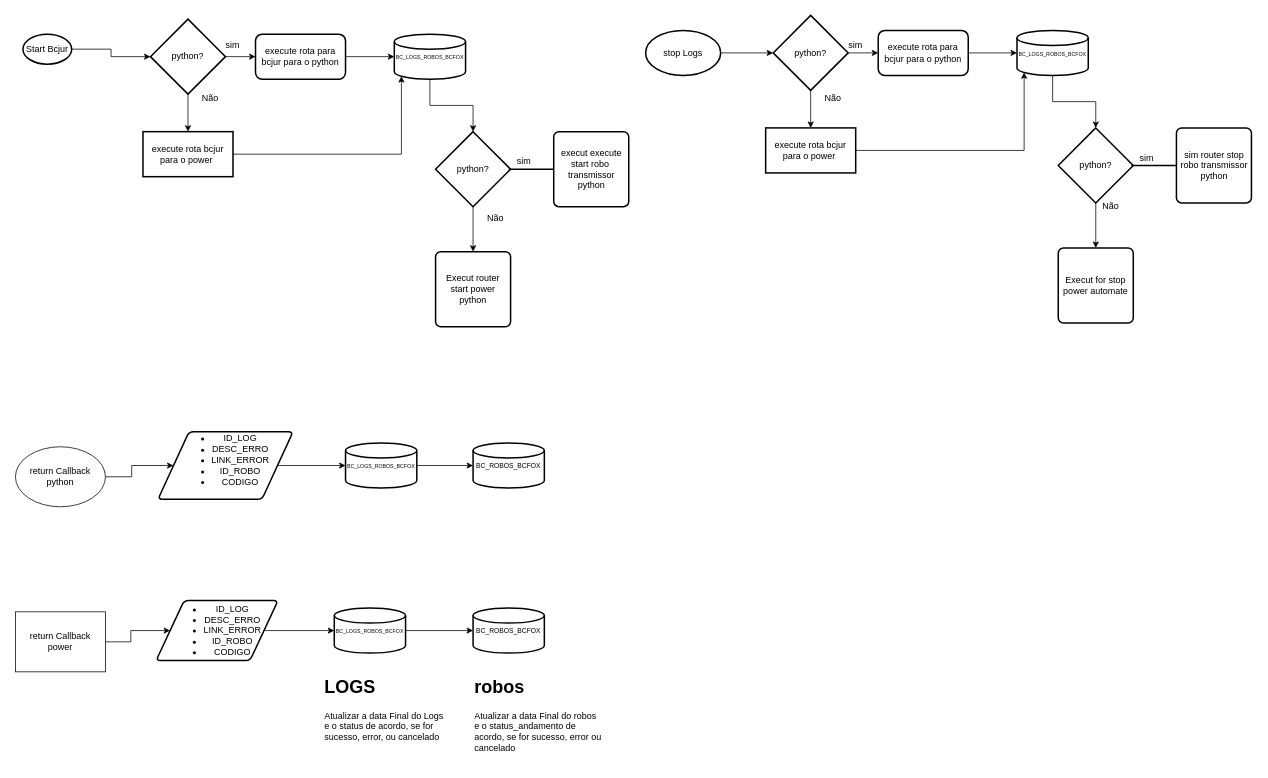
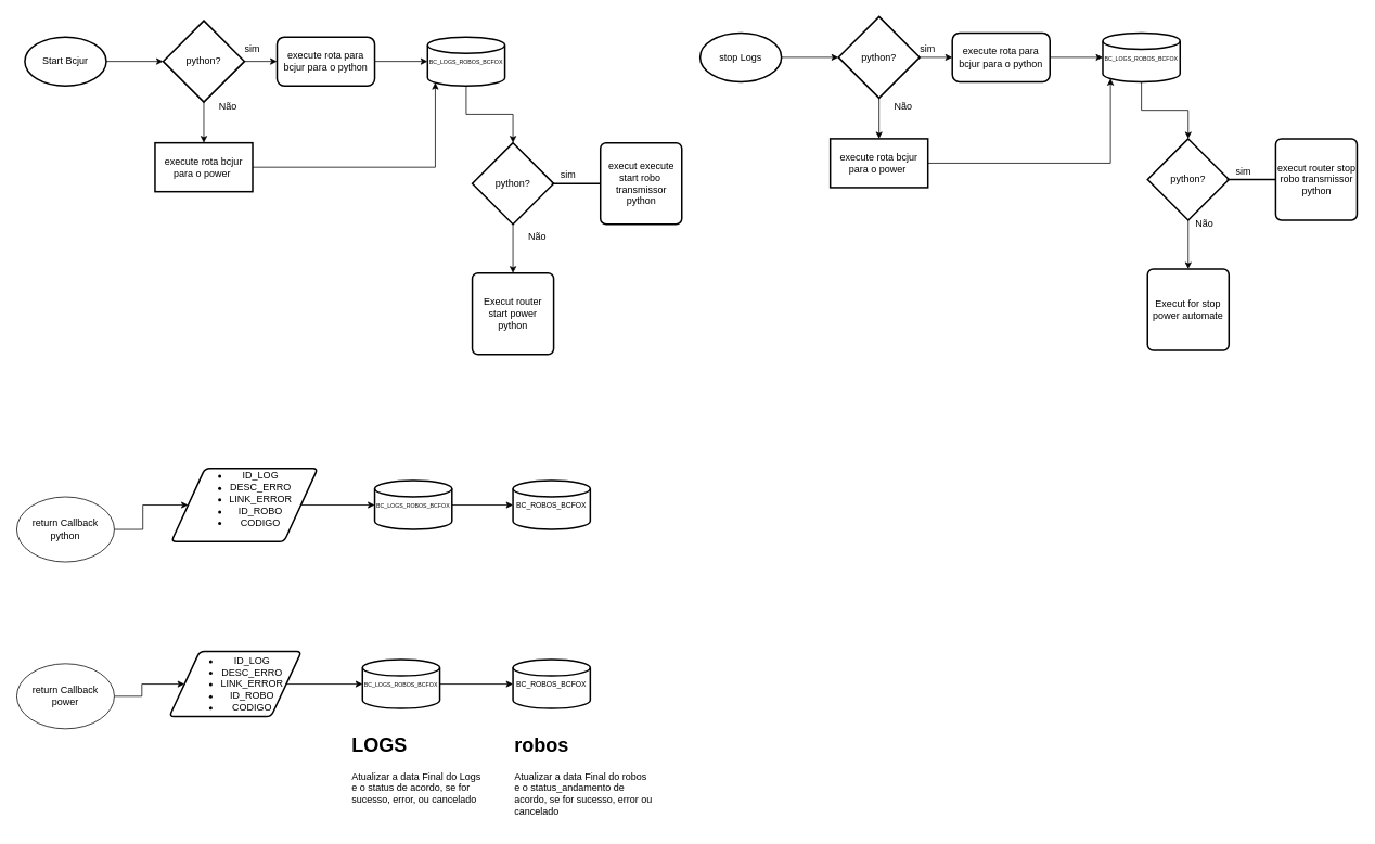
- <mxCell id="3" value="Start Bcjur" style="strokeWidth=2;html=1;shape=mxgraph.flowchart.start_1;whiteSpace=wrap;" vertex="1" parent="1"><mxGeometry x="30" y="45" width="65" height="40" as="geometry" /></mxCell>
+ <mxCell id="3" value="Start Bcjur" style="strokeWidth=2;html=1;shape=mxgraph.flowchart.start_1;whiteSpace=wrap;" vertex="1" parent="1"><mxGeometry x="30" y="45" width="100" height="60" as="geometry" /></mxCell>
- <mxCell id="45" value="sim router stop robo transmissor python" style="rounded=1;whiteSpace=wrap;html=1;absoluteArcSize=1;arcSize=14;strokeWidth=2;" vertex="1" parent="1"><mxGeometry x="1567.5" y="170" width="100" height="100" as="geometry" /></mxCell>
+ <mxCell id="45" value="execut router stop robo transmissor python" style="rounded=1;whiteSpace=wrap;html=1;absoluteArcSize=1;arcSize=14;strokeWidth=2;" vertex="1" parent="1"><mxGeometry x="1567.5" y="170" width="100" height="100" as="geometry" /></mxCell>
- <mxCell id="13" value="return Callback python" style="ellipse;whiteSpace=wrap;html=1;" vertex="1" parent="1"><mxGeometry x="20" y="595" width="120" height="80" as="geometry" /></mxCell>
+ <mxCell id="13" value="return Callback python" style="ellipse;whiteSpace=wrap;html=1;" vertex="1" parent="1"><mxGeometry x="20" y="610" width="120" height="80" as="geometry" /></mxCell>
- <mxCell id="15" value="return Callback&lt;br&gt;power" style="whiteSpace=wrap;html=1;rounded=0;" vertex="1" parent="1"><mxGeometry x="20" y="815" width="120" height="80" as="geometry" /></mxCell>
+ <mxCell id="15" value="return Callback&lt;br&gt;power" style="ellipse;whiteSpace=wrap;html=1;" vertex="1" parent="1"><mxGeometry x="20" y="815" width="120" height="80" as="geometry" /></mxCell>
